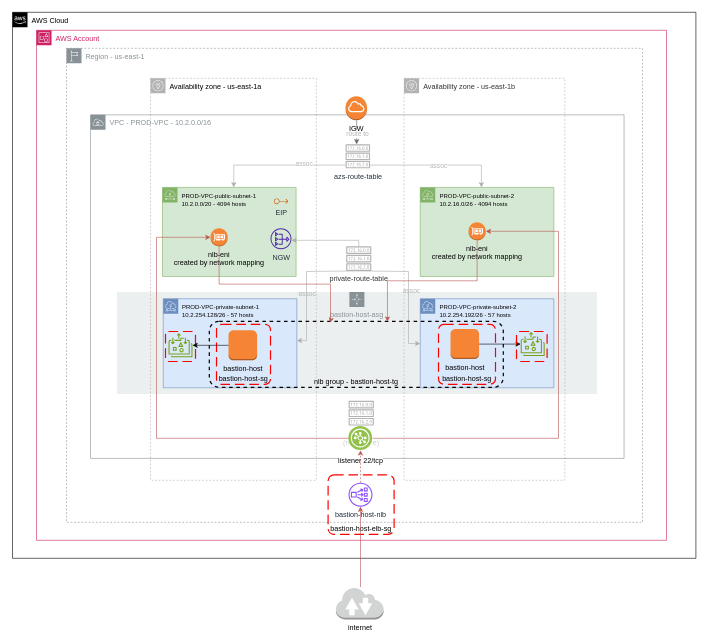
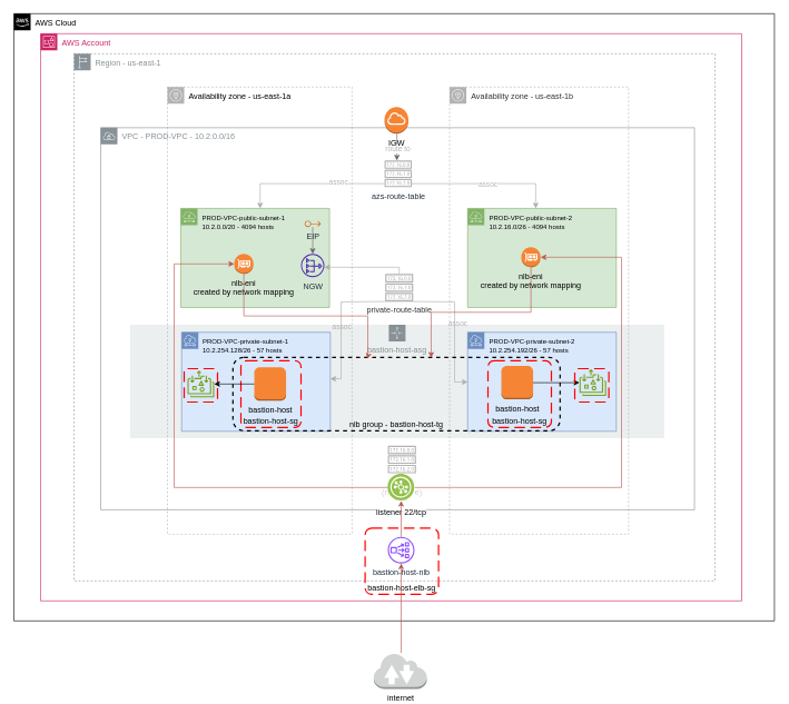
+ <mxCell id="42" style="edgeStyle=orthogonalEdgeStyle;rounded=0;orthogonalLoop=1;jettySize=auto;html=1;fillColor=#f5f5f5;strokeColor=#666666;" parent="40" source="45" target="43" edge="1"><mxGeometry relative="1" as="geometry"><mxPoint x="473" y="380" as="targetPoint" /><Array as="points"><mxPoint x="468" y="360" /><mxPoint x="467" y="360" /></Array></mxGeometry></mxCell>
- <mxCell id="63" style="edgeStyle=orthogonalEdgeStyle;rounded=0;orthogonalLoop=1;jettySize=auto;html=1;entryX=0.5;entryY=1;entryDx=0;entryDy=0;fillColor=#f8cecc;strokeColor=#b85450;dashed=1;" parent="62" source="56" target="36" edge="1"><mxGeometry relative="1" as="geometry" /></mxCell>
+ <mxCell id="63" style="edgeStyle=orthogonalEdgeStyle;rounded=0;orthogonalLoop=1;jettySize=auto;html=1;entryX=0.5;entryY=1;entryDx=0;entryDy=0;fillColor=#f8cecc;strokeColor=#b85450;" parent="62" source="56" target="36" edge="1"><mxGeometry relative="1" as="geometry" /></mxCell>
